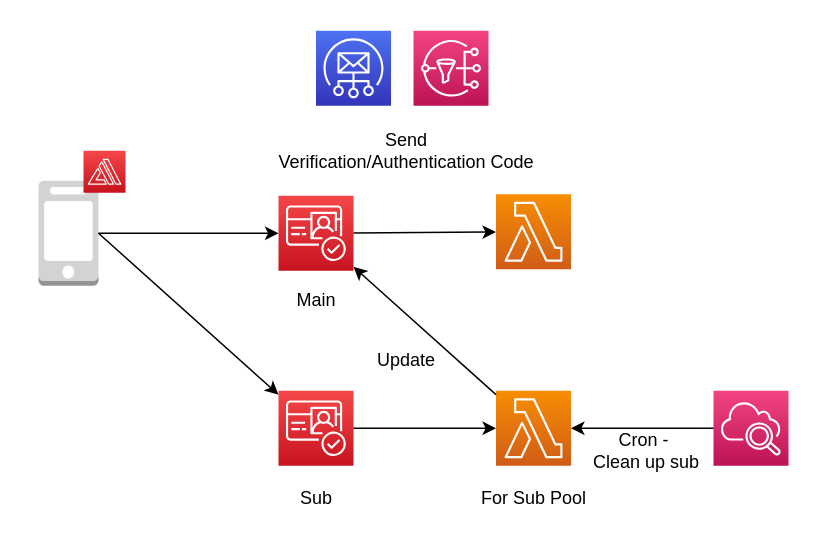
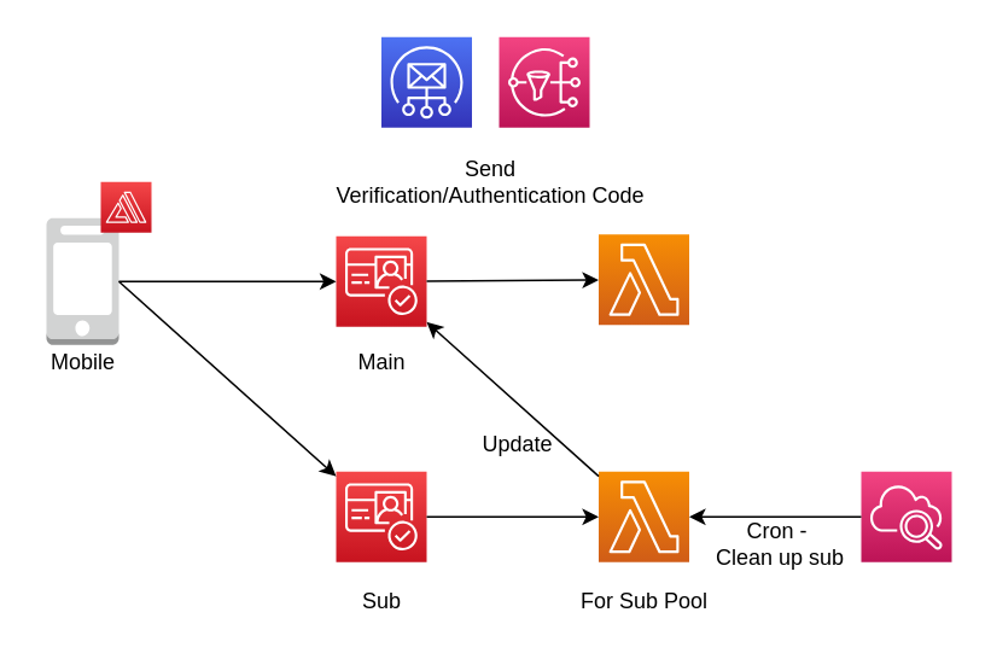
+ <mxCell id="4" value="Mobile" style="text;html=1;align=center;verticalAlign=middle;resizable=0;points=[];autosize=1;" vertex="1" parent="2"><mxGeometry y="70" width="50" height="20" as="geometry" /></mxCell>
- <mxCell id="20" value="Update" style="text;html=1;align=center;verticalAlign=middle;resizable=0;points=[];autosize=1;" vertex="1" parent="1"><mxGeometry x="245" y="230" width="50" height="20" as="geometry" /></mxCell>
+ <mxCell id="20" value="Update" style="text;html=1;align=center;verticalAlign=middle;resizable=0;points=[];autosize=1;" vertex="1" parent="1"><mxGeometry x="260" y="235" width="50" height="20" as="geometry" /></mxCell>
